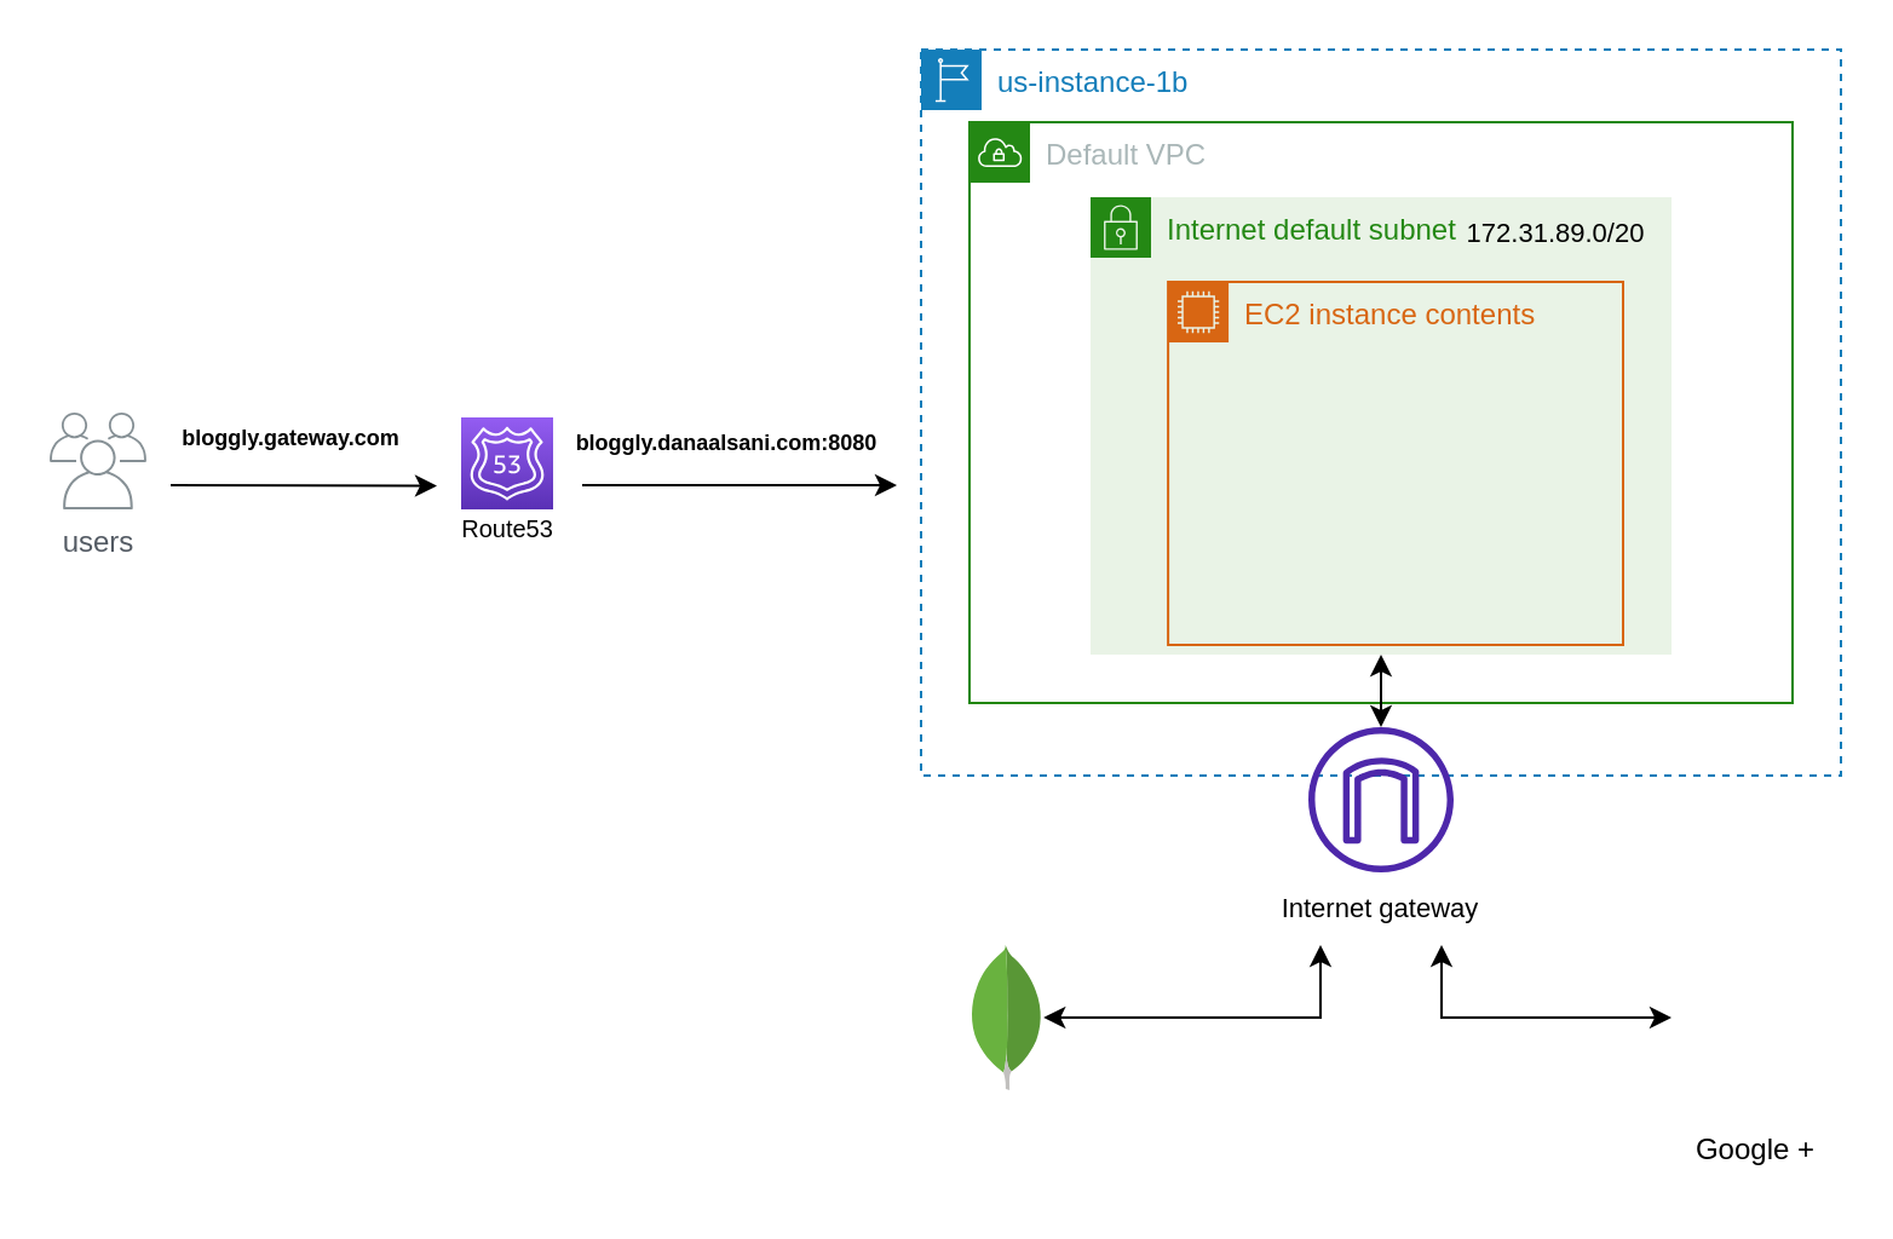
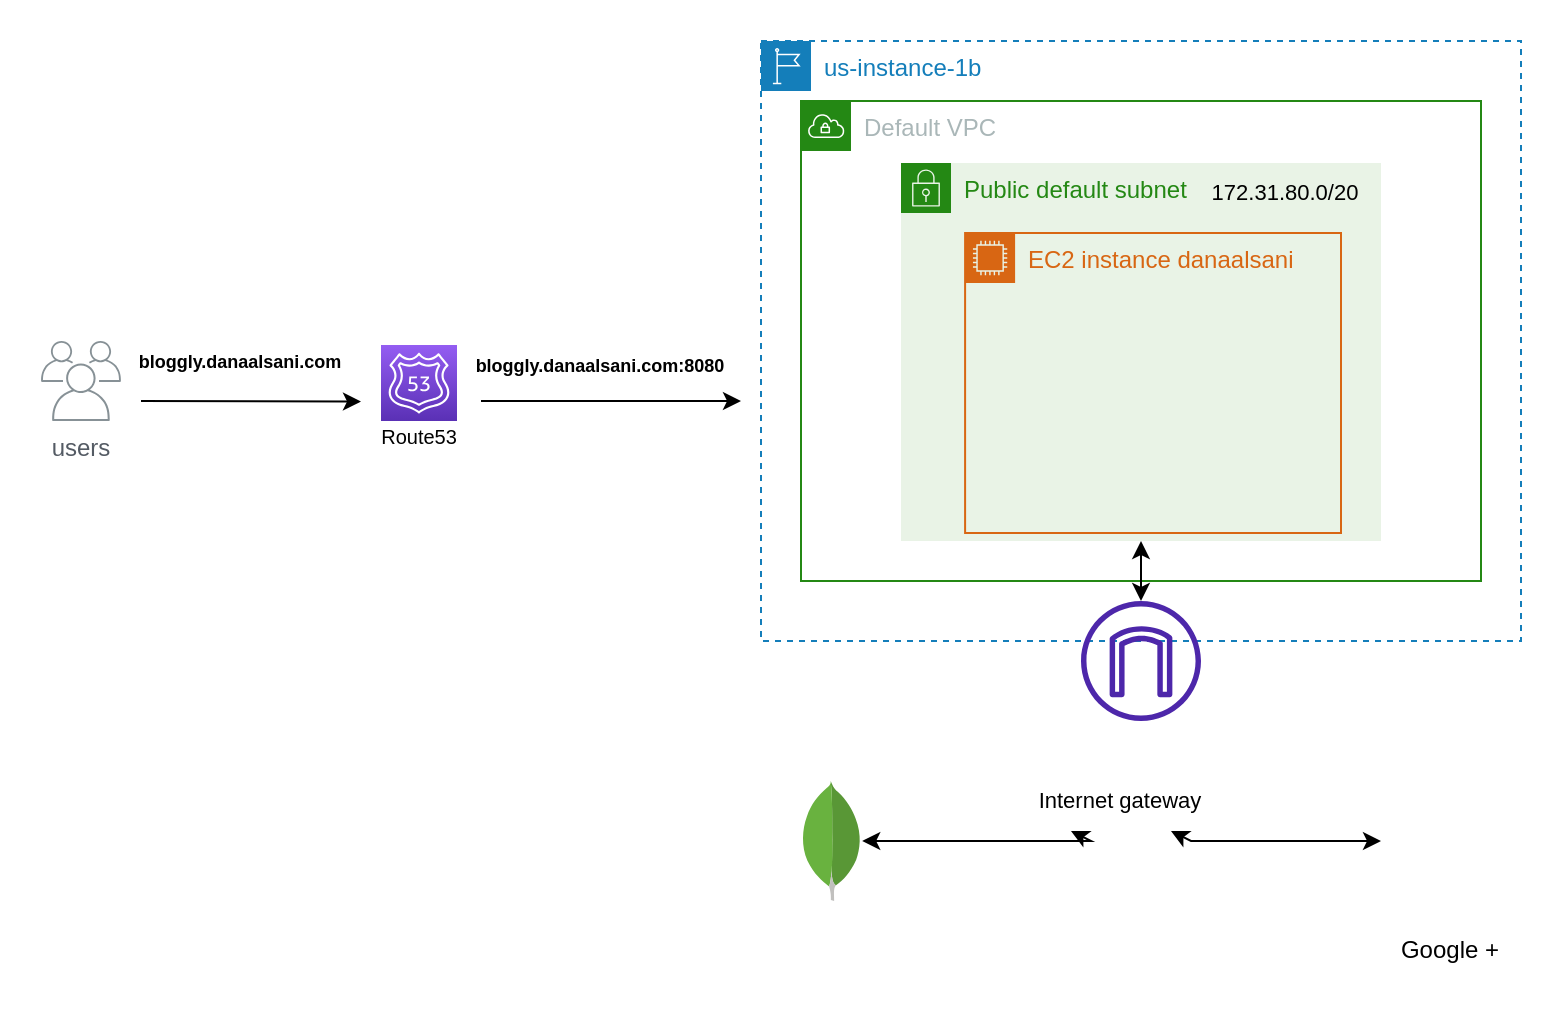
- <mxCell id="14" value="Internet default subnet" style="points=[[0,0],[0.25,0],[0.5,0],[0.75,0],[1,0],[1,0.25],[1,0.5],[1,0.75],[1,1],[0.75,1],[0.5,1],[0.25,1],[0,1],[0,0.75],[0,0.5],[0,0.25]];outlineConnect=0;gradientColor=none;html=1;whiteSpace=wrap;fontSize=12;fontStyle=0;container=1;pointerEvents=0;collapsible=0;recursiveResize=0;shape=mxgraph.aws4.group;grIcon=mxgraph.aws4.group_security_group;grStroke=0;strokeColor=#248814;fillColor=#E9F3E6;verticalAlign=top;align=left;spacingLeft=30;fontColor=#248814;dashed=0;" vertex="1" parent="13"><mxGeometry x="70" y="61" width="240" height="189" as="geometry" /></mxCell>
+ <mxCell id="14" value="Public default subnet" style="points=[[0,0],[0.25,0],[0.5,0],[0.75,0],[1,0],[1,0.25],[1,0.5],[1,0.75],[1,1],[0.75,1],[0.5,1],[0.25,1],[0,1],[0,0.75],[0,0.5],[0,0.25]];outlineConnect=0;gradientColor=none;html=1;whiteSpace=wrap;fontSize=12;fontStyle=0;container=1;pointerEvents=0;collapsible=0;recursiveResize=0;shape=mxgraph.aws4.group;grIcon=mxgraph.aws4.group_security_group;grStroke=0;strokeColor=#248814;fillColor=#E9F3E6;verticalAlign=top;align=left;spacingLeft=30;fontColor=#248814;dashed=0;" vertex="1" parent="13"><mxGeometry x="70" y="61" width="240" height="189" as="geometry" /></mxCell>
- <mxCell id="17" value="172.31.89.0/20" style="text;html=1;strokeColor=none;fillColor=none;align=center;verticalAlign=middle;whiteSpace=wrap;rounded=0;fontSize=11;" vertex="1" parent="13"><mxGeometry x="230" y="61" width="65" height="30" as="geometry" /></mxCell>
+ <mxCell id="17" value="172.31.80.0/20" style="text;html=1;strokeColor=none;fillColor=none;align=center;verticalAlign=middle;whiteSpace=wrap;rounded=0;fontSize=11;" vertex="1" parent="13"><mxGeometry x="230" y="61" width="65" height="30" as="geometry" /></mxCell>
- <mxCell id="15" value="EC2 instance contents" style="points=[[0,0],[0.25,0],[0.5,0],[0.75,0],[1,0],[1,0.25],[1,0.5],[1,0.75],[1,1],[0.75,1],[0.5,1],[0.25,1],[0,1],[0,0.75],[0,0.5],[0,0.25]];outlineConnect=0;gradientColor=none;html=1;whiteSpace=wrap;fontSize=12;fontStyle=0;container=1;pointerEvents=0;collapsible=0;recursiveResize=0;shape=mxgraph.aws4.group;grIcon=mxgraph.aws4.group_ec2_instance_contents;strokeColor=#D86613;fillColor=none;verticalAlign=top;align=left;spacingLeft=30;fontColor=#D86613;dashed=0;" vertex="1" parent="14"><mxGeometry x="32.05" y="35" width="187.95" height="150" as="geometry" /></mxCell>
+ <mxCell id="15" value="EC2 instance danaalsani" style="points=[[0,0],[0.25,0],[0.5,0],[0.75,0],[1,0],[1,0.25],[1,0.5],[1,0.75],[1,1],[0.75,1],[0.5,1],[0.25,1],[0,1],[0,0.75],[0,0.5],[0,0.25]];outlineConnect=0;gradientColor=none;html=1;whiteSpace=wrap;fontSize=12;fontStyle=0;container=1;pointerEvents=0;collapsible=0;recursiveResize=0;shape=mxgraph.aws4.group;grIcon=mxgraph.aws4.group_ec2_instance_contents;strokeColor=#D86613;fillColor=none;verticalAlign=top;align=left;spacingLeft=30;fontColor=#D86613;dashed=0;" vertex="1" parent="14"><mxGeometry x="32.05" y="35" width="187.95" height="150" as="geometry" /></mxCell>
- <mxCell id="4" value="&lt;b&gt;&lt;font style=&quot;font-size: 9px;&quot;&gt;bloggly.gateway.com&lt;/font&gt;&lt;/b&gt;" style="text;html=1;strokeColor=none;fillColor=none;align=center;verticalAlign=middle;whiteSpace=wrap;rounded=0;" vertex="1" parent="1"><mxGeometry x="70" y="170" width="100" height="20" as="geometry" /></mxCell>
+ <mxCell id="4" value="&lt;b&gt;&lt;font style=&quot;font-size: 9px;&quot;&gt;bloggly.danaalsani.com&lt;/font&gt;&lt;/b&gt;" style="text;html=1;strokeColor=none;fillColor=none;align=center;verticalAlign=middle;whiteSpace=wrap;rounded=0;" vertex="1" parent="1"><mxGeometry x="70" y="170" width="100" height="20" as="geometry" /></mxCell>
- <mxCell id="18" value="&lt;font style=&quot;font-size: 11px;&quot;&gt;Internet gateway&lt;/font&gt;" style="text;html=1;strokeColor=none;fillColor=none;align=center;verticalAlign=middle;whiteSpace=wrap;rounded=0;fontSize=11;" vertex="1" parent="1"><mxGeometry x="520" y="360" width="100" height="30" as="geometry" /></mxCell>
+ <mxCell id="18" value="&lt;font style=&quot;font-size: 11px;&quot;&gt;Internet gateway&lt;/font&gt;" style="text;html=1;strokeColor=none;fillColor=none;align=center;verticalAlign=middle;whiteSpace=wrap;rounded=0;fontSize=11;" vertex="1" parent="1"><mxGeometry x="510" y="385" width="100" height="30" as="geometry" /></mxCell>
